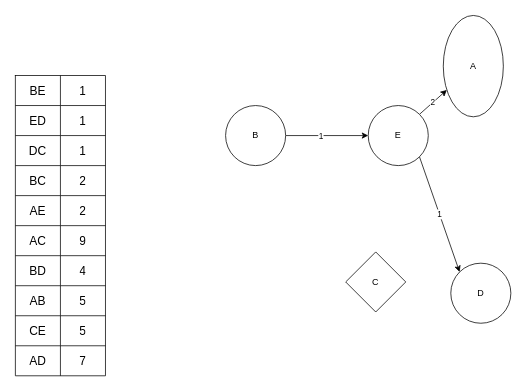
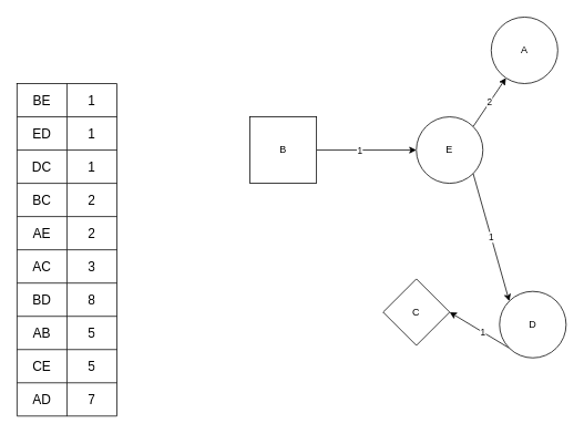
- <mxCell id="2" value="A" style="ellipse;whiteSpace=wrap;html=1;aspect=fixed;" vertex="1" parent="1"><mxGeometry x="590" y="20" width="80" height="135" as="geometry" /></mxCell>
+ <mxCell id="2" value="A" style="ellipse;whiteSpace=wrap;html=1;aspect=fixed;" vertex="1" parent="1"><mxGeometry x="590" y="20" width="80" height="80" as="geometry" /></mxCell>
- <mxCell id="8" value="B" style="ellipse;whiteSpace=wrap;html=1;aspect=fixed;" vertex="1" parent="1"><mxGeometry x="300" y="140" width="80" height="80" as="geometry" /></mxCell>
+ <mxCell id="8" value="B" style="whiteSpace=wrap;html=1;aspect=fixed;rounded=0;" vertex="1" parent="1"><mxGeometry x="300" y="140" width="80" height="80" as="geometry" /></mxCell>
- <mxCell id="11" value="E" style="ellipse;whiteSpace=wrap;html=1;aspect=fixed;" vertex="1" parent="1"><mxGeometry x="490" y="140" width="80" height="80" as="geometry" /></mxCell>
+ <mxCell id="11" value="E" style="ellipse;whiteSpace=wrap;html=1;aspect=fixed;" vertex="1" parent="1"><mxGeometry x="500" y="140" width="80" height="80" as="geometry" /></mxCell>
- <mxCell id="31" value="9" style="shape=partialRectangle;html=1;whiteSpace=wrap;connectable=0;strokeColor=inherit;overflow=hidden;fillColor=none;top=0;left=0;bottom=0;right=0;pointerEvents=1;fontSize=16;" vertex="1" parent="29"><mxGeometry x="60" width="60" height="40" as="geometry"><mxRectangle width="60" height="40" as="alternateBounds" /></mxGeometry></mxCell>
+ <mxCell id="31" value="3" style="shape=partialRectangle;html=1;whiteSpace=wrap;connectable=0;strokeColor=inherit;overflow=hidden;fillColor=none;top=0;left=0;bottom=0;right=0;pointerEvents=1;fontSize=16;" vertex="1" parent="29"><mxGeometry x="60" width="60" height="40" as="geometry"><mxRectangle width="60" height="40" as="alternateBounds" /></mxGeometry></mxCell>
- <mxCell id="34" value="4" style="shape=partialRectangle;html=1;whiteSpace=wrap;connectable=0;strokeColor=inherit;overflow=hidden;fillColor=none;top=0;left=0;bottom=0;right=0;pointerEvents=1;fontSize=16;" vertex="1" parent="32"><mxGeometry x="60" width="60" height="40" as="geometry"><mxRectangle width="60" height="40" as="alternateBounds" /></mxGeometry></mxCell>
+ <mxCell id="34" value="8" style="shape=partialRectangle;html=1;whiteSpace=wrap;connectable=0;strokeColor=inherit;overflow=hidden;fillColor=none;top=0;left=0;bottom=0;right=0;pointerEvents=1;fontSize=16;" vertex="1" parent="32"><mxGeometry x="60" width="60" height="40" as="geometry"><mxRectangle width="60" height="40" as="alternateBounds" /></mxGeometry></mxCell>
+ <mxCell id="3" style="rounded=0;orthogonalLoop=1;jettySize=auto;html=1;exitX=0;exitY=1;exitDx=0;exitDy=0;entryX=1;entryY=0.5;entryDx=0;entryDy=0;" edge="1" parent="1" source="5" target="12"><mxGeometry relative="1" as="geometry" /></mxCell>
+ <mxCell id="4" value="1" style="edgeLabel;html=1;align=center;verticalAlign=middle;resizable=0;points=[];" vertex="1" connectable="0" parent="3"><mxGeometry x="-0.083" relative="1" as="geometry"><mxPoint as="offset" /></mxGeometry></mxCell>
